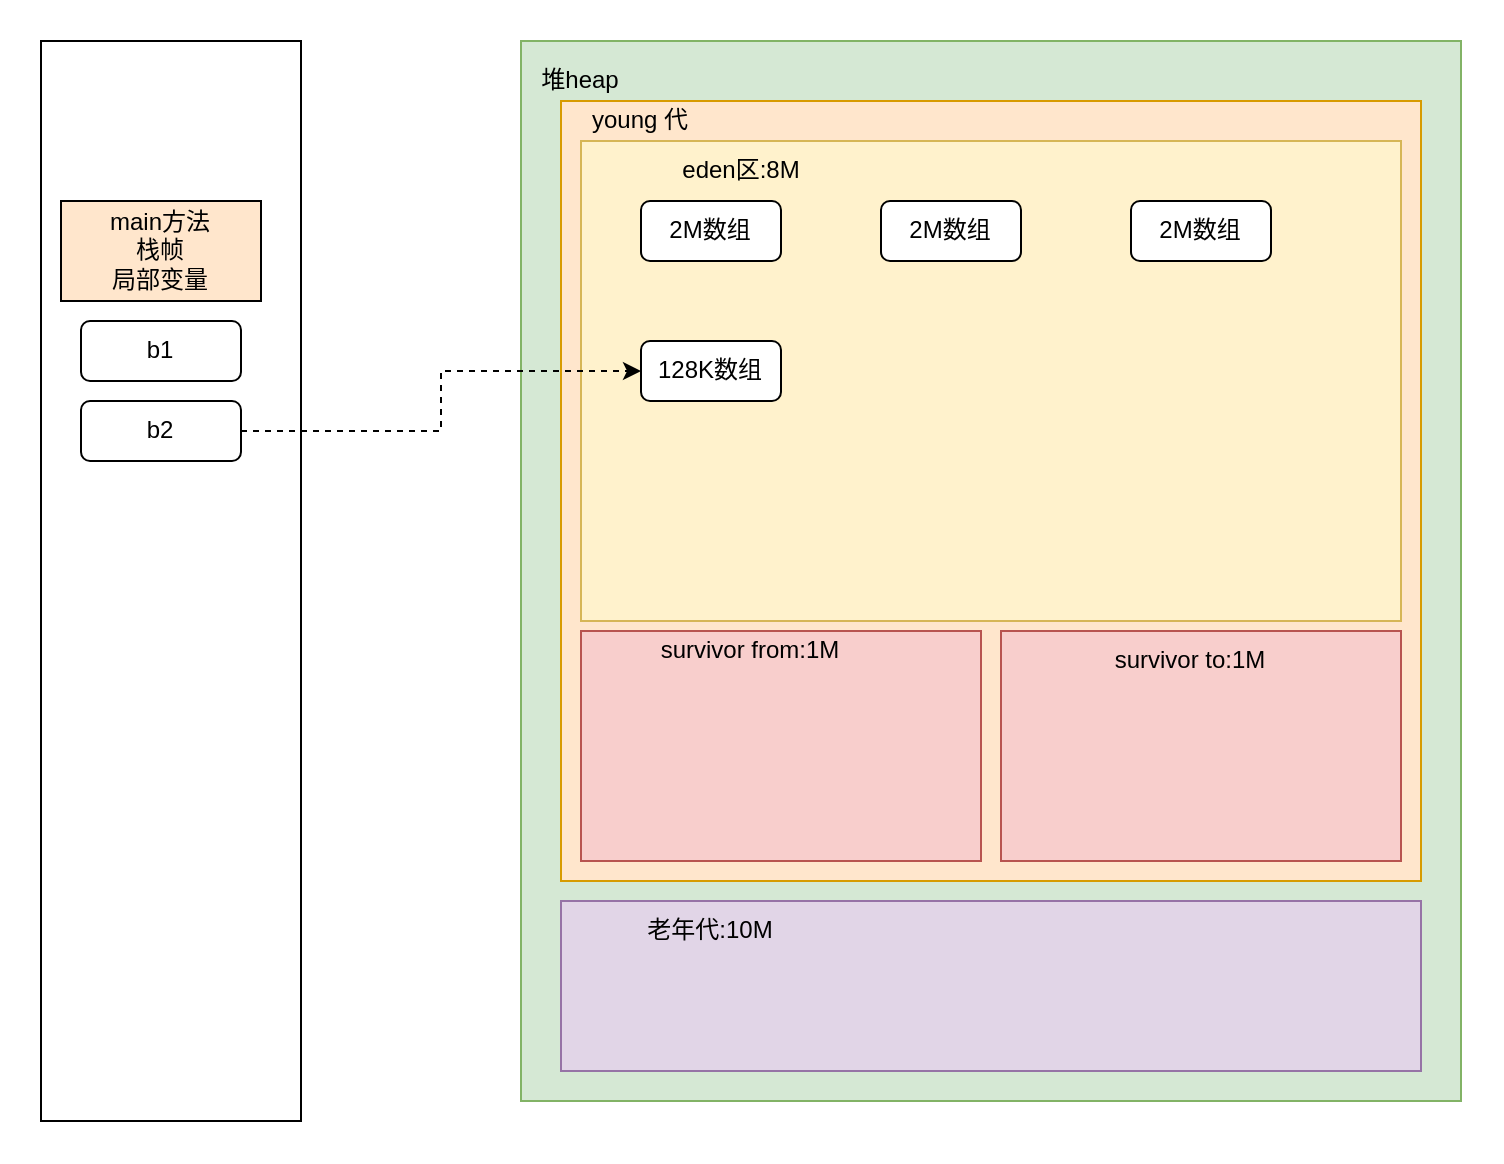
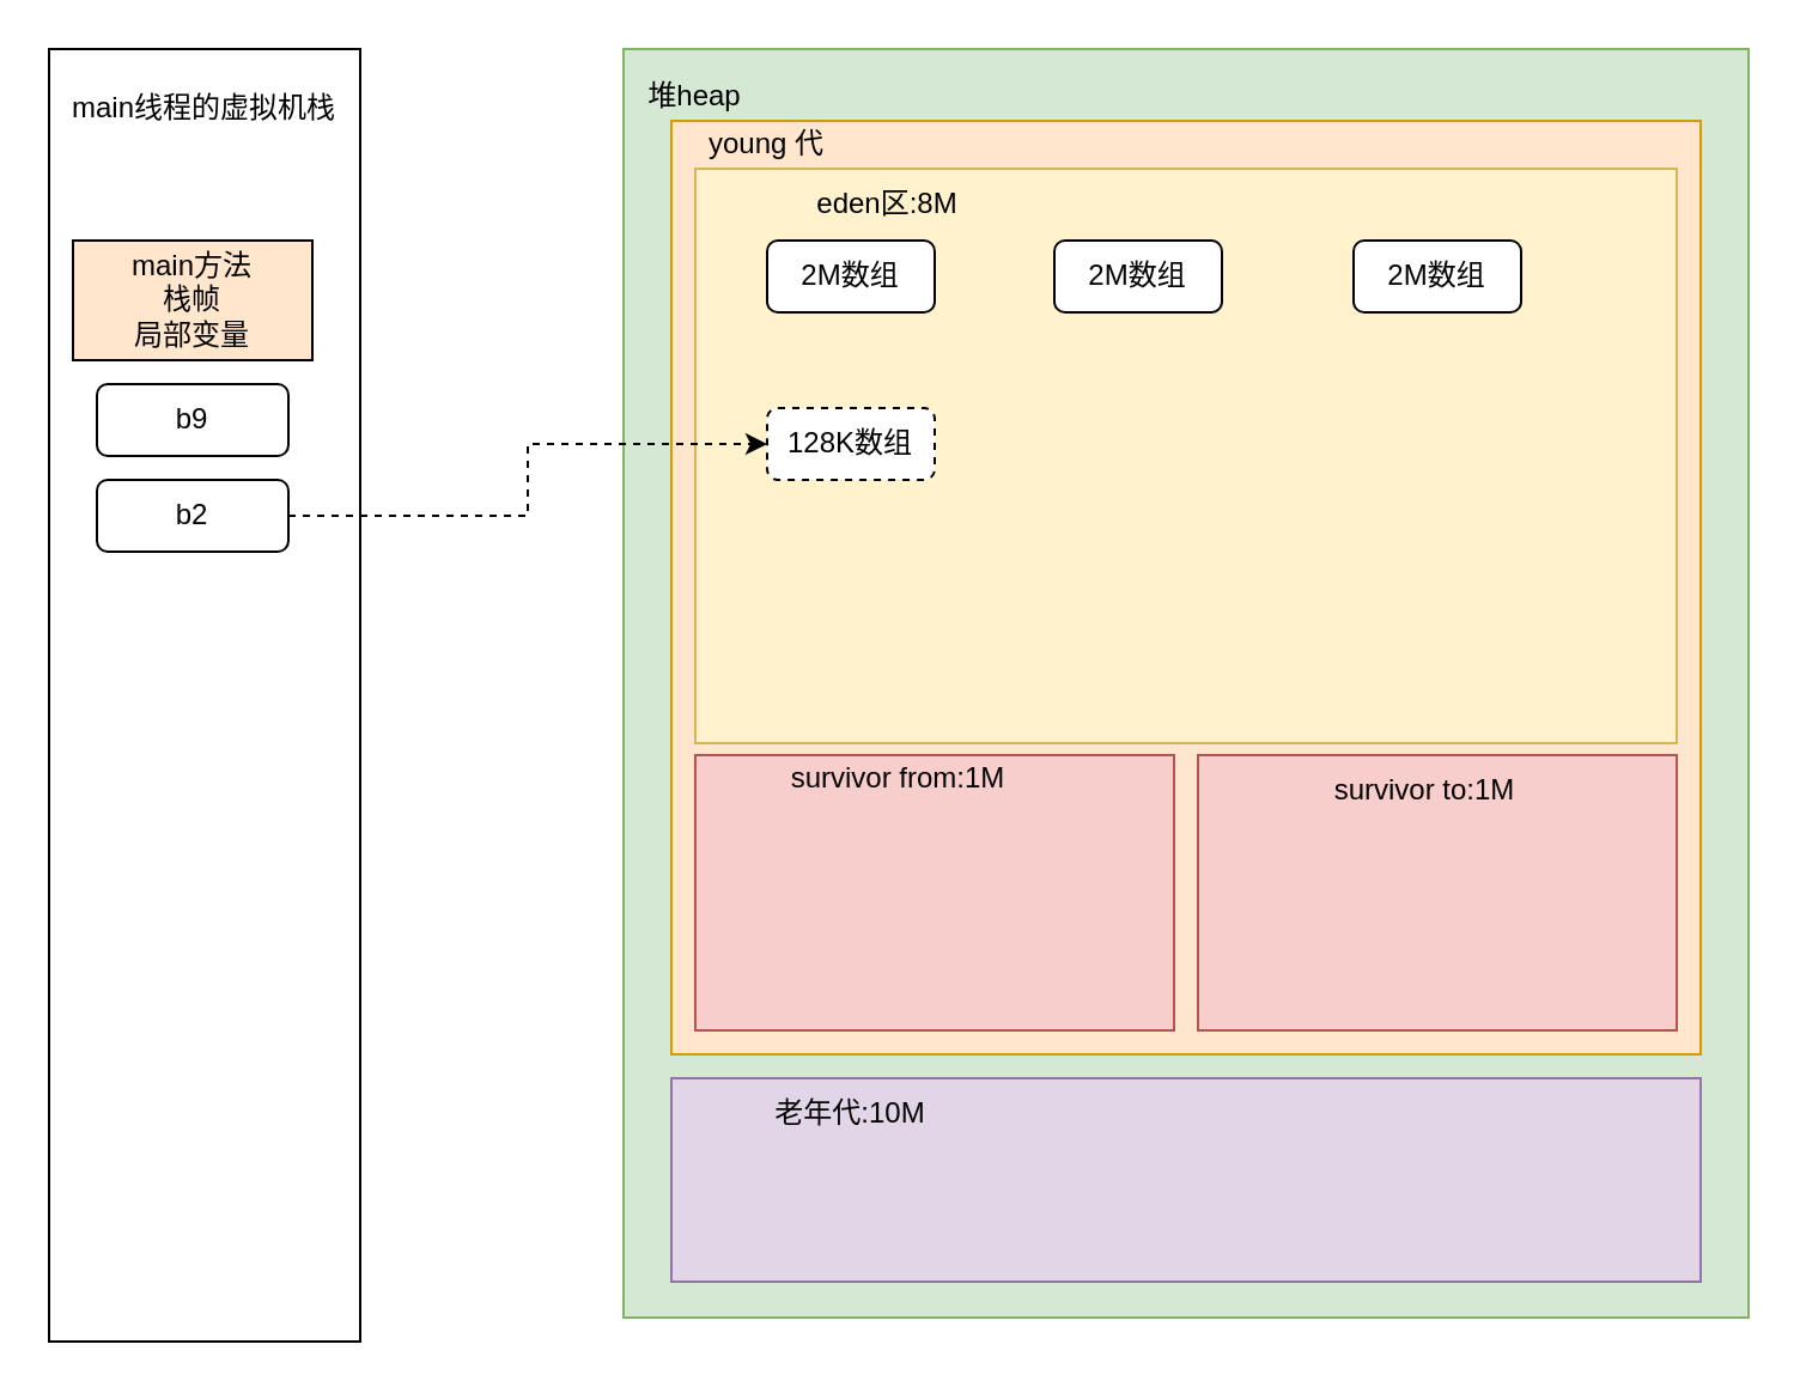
+ <mxCell id="5" value="main线程的虚拟机栈" style="text;html=1;strokeColor=none;fillColor=none;align=center;verticalAlign=middle;whiteSpace=wrap;rounded=0;" vertex="1" parent="1"><mxGeometry x="20" y="30" width="130" height="30" as="geometry" /></mxCell>
- <mxCell id="22" value="b1" style="rounded=1;whiteSpace=wrap;html=1;" vertex="1" parent="1"><mxGeometry x="40" y="160" width="80" height="30" as="geometry" /></mxCell>
+ <mxCell id="22" value="b9" style="rounded=1;whiteSpace=wrap;html=1;" vertex="1" parent="1"><mxGeometry x="40" y="160" width="80" height="30" as="geometry" /></mxCell>
- <mxCell id="20" value="128K数组" style="rounded=1;whiteSpace=wrap;html=1;" vertex="1" parent="1"><mxGeometry x="320" y="170" width="70" height="30" as="geometry" /></mxCell>
+ <mxCell id="20" value="128K数组" style="rounded=1;whiteSpace=wrap;html=1;dashed=1;" vertex="1" parent="1"><mxGeometry x="320" y="170" width="70" height="30" as="geometry" /></mxCell>
